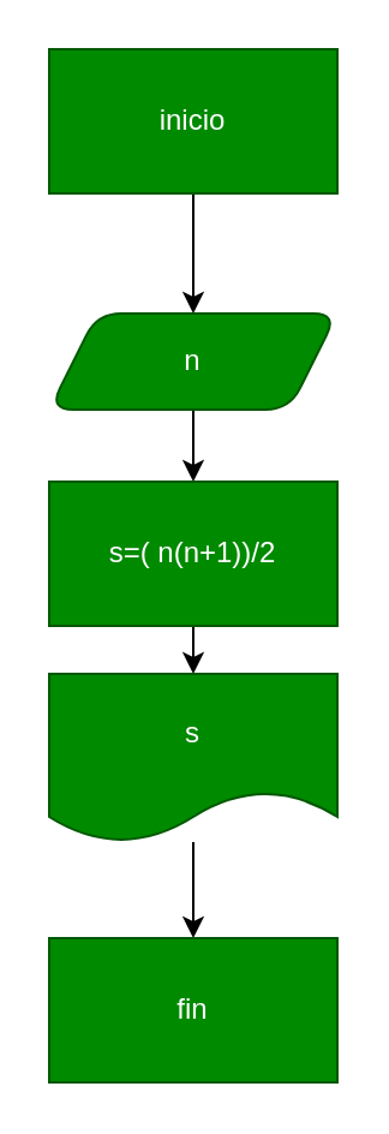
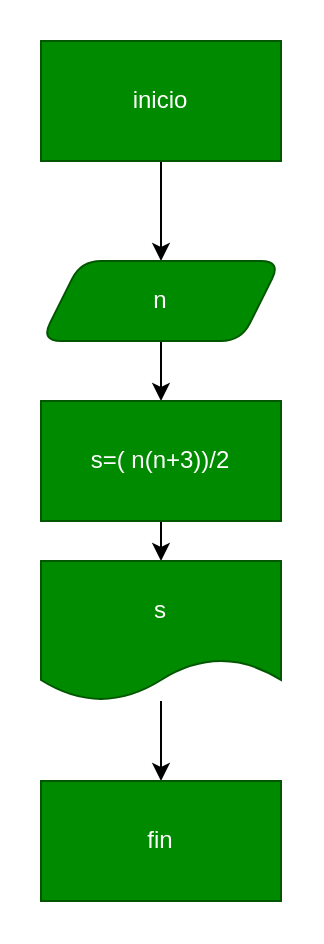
- <mxCell id="6" value="&lt;span style=&quot;&quot;&gt;s=( n(n+1))/2&lt;/span&gt;" style="rounded=0;whiteSpace=wrap;html=1;labelBackgroundColor=none;strokeColor=#005700;fontColor=#ffffff;fillColor=#008a00;" vertex="1" parent="1"><mxGeometry x="20" y="200" width="120" height="60" as="geometry" /></mxCell>
+ <mxCell id="6" value="&lt;span style=&quot;&quot;&gt;s=( n(n+3))/2&lt;/span&gt;" style="rounded=0;whiteSpace=wrap;html=1;labelBackgroundColor=none;strokeColor=#005700;fontColor=#ffffff;fillColor=#008a00;" vertex="1" parent="1"><mxGeometry x="20" y="200" width="120" height="60" as="geometry" /></mxCell>
